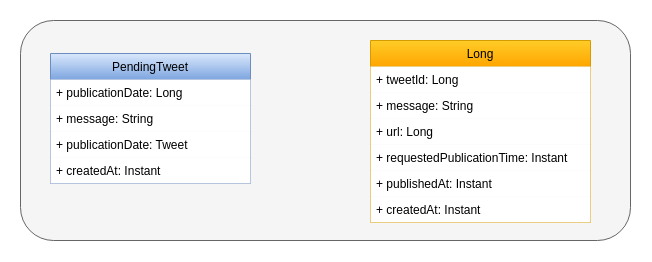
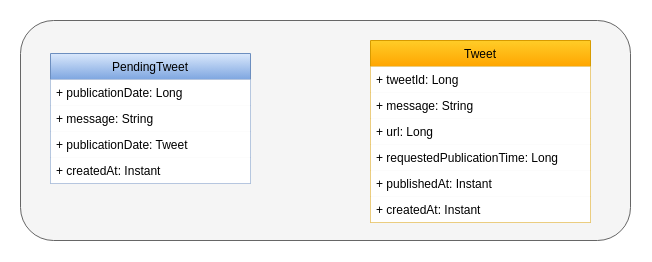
- <mxCell id="8" value="Long" style="swimlane;fontStyle=0;childLayout=stackLayout;horizontal=1;startSize=26;fillColor=#ffcd28;horizontalStack=0;resizeParent=1;resizeParentMax=0;resizeLast=0;collapsible=1;marginBottom=0;strokeColor=#d79b00;gradientColor=#ffa500;" parent="1" vertex="1"><mxGeometry x="370" y="40" width="220" height="182" as="geometry" /></mxCell>
+ <mxCell id="8" value="Tweet" style="swimlane;fontStyle=0;childLayout=stackLayout;horizontal=1;startSize=26;fillColor=#ffcd28;horizontalStack=0;resizeParent=1;resizeParentMax=0;resizeLast=0;collapsible=1;marginBottom=0;strokeColor=#d79b00;gradientColor=#ffa500;" parent="1" vertex="1"><mxGeometry x="370" y="40" width="220" height="182" as="geometry" /></mxCell>
- <mxCell id="12" value="+ requestedPublicationTime: Instant" style="text;strokeColor=none;fillColor=default;align=left;verticalAlign=top;spacingLeft=4;spacingRight=4;overflow=hidden;rotatable=0;points=[[0,0.5],[1,0.5]];portConstraint=eastwest;" parent="8" vertex="1"><mxGeometry y="104" width="220" height="26" as="geometry" /></mxCell>
+ <mxCell id="12" value="+ requestedPublicationTime: Long" style="text;strokeColor=none;fillColor=default;align=left;verticalAlign=top;spacingLeft=4;spacingRight=4;overflow=hidden;rotatable=0;points=[[0,0.5],[1,0.5]];portConstraint=eastwest;" parent="8" vertex="1"><mxGeometry y="104" width="220" height="26" as="geometry" /></mxCell>
